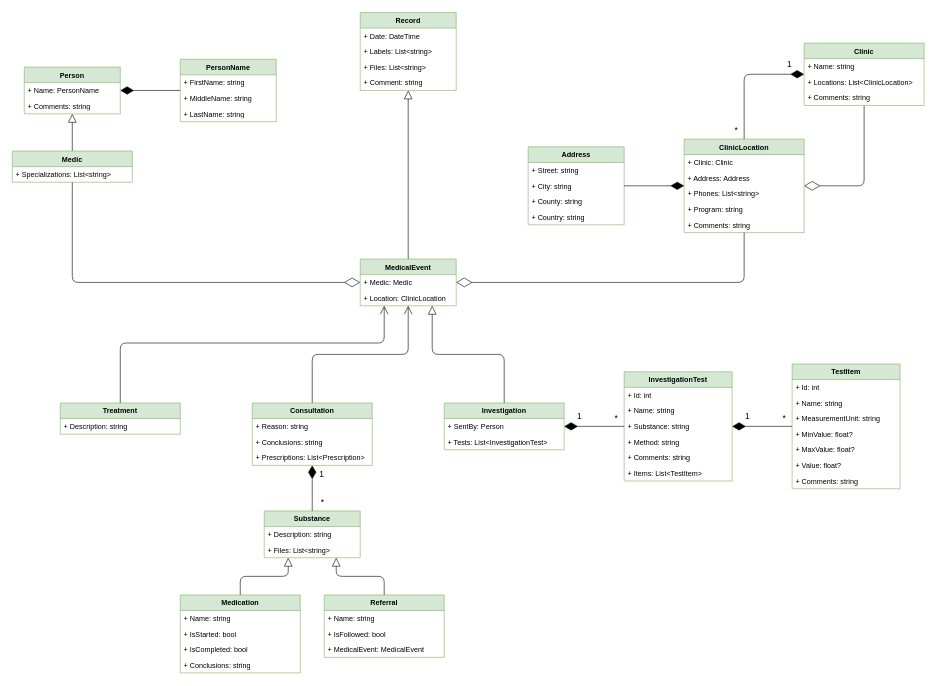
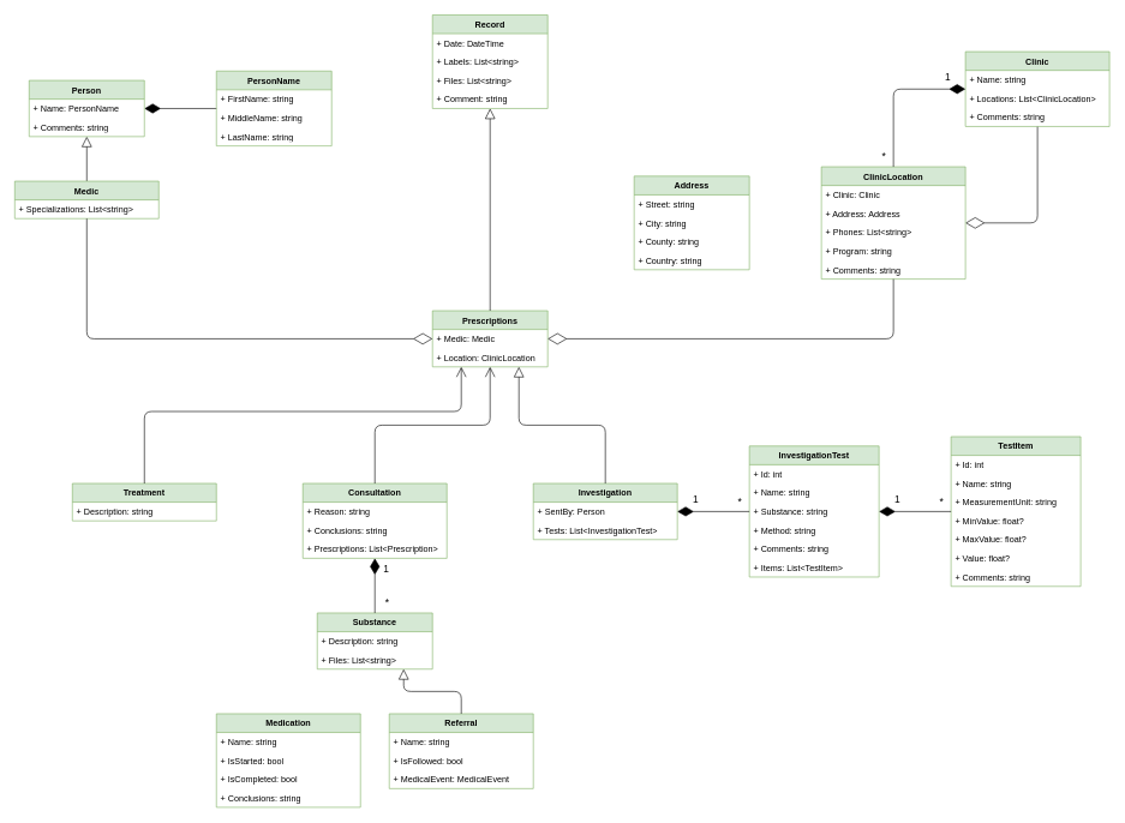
- <mxCell id="29" value="" style="endArrow=diamondThin;endFill=1;endSize=20;html=1;edgeStyle=orthogonalEdgeStyle;" parent="1" source="24" target="18" edge="1"><mxGeometry width="160" relative="1" as="geometry"><mxPoint x="1210" y="241" as="sourcePoint" /><mxPoint x="1040" y="131" as="targetPoint" /></mxGeometry></mxCell>
- <mxCell id="30" value="MedicalEvent" style="swimlane;fontStyle=1;align=center;verticalAlign=top;childLayout=stackLayout;horizontal=1;startSize=26;horizontalStack=0;resizeParent=1;resizeParentMax=0;resizeLast=0;collapsible=1;marginBottom=0;fillColor=#d5e8d4;strokeColor=#82b366;" parent="1" vertex="1"><mxGeometry x="600" y="431" width="160" height="78" as="geometry" /></mxCell>
+ <mxCell id="30" value="Prescriptions" style="swimlane;fontStyle=1;align=center;verticalAlign=top;childLayout=stackLayout;horizontal=1;startSize=26;horizontalStack=0;resizeParent=1;resizeParentMax=0;resizeLast=0;collapsible=1;marginBottom=0;fillColor=#d5e8d4;strokeColor=#82b366;" parent="1" vertex="1"><mxGeometry x="600" y="431" width="160" height="78" as="geometry" /></mxCell>
- <mxCell id="82" value="" style="endArrow=block;endSize=12;endFill=0;html=1;entryX=0.25;entryY=1;exitX=0.5;exitY=0;edgeStyle=orthogonalEdgeStyle;exitDx=0;exitDy=0;entryDx=0;entryDy=0;" parent="1" source="77" target="40" edge="1"><mxGeometry width="160" relative="1" as="geometry"><mxPoint x="530" y="681" as="sourcePoint" /><mxPoint x="650" y="519" as="targetPoint" /></mxGeometry></mxCell>
